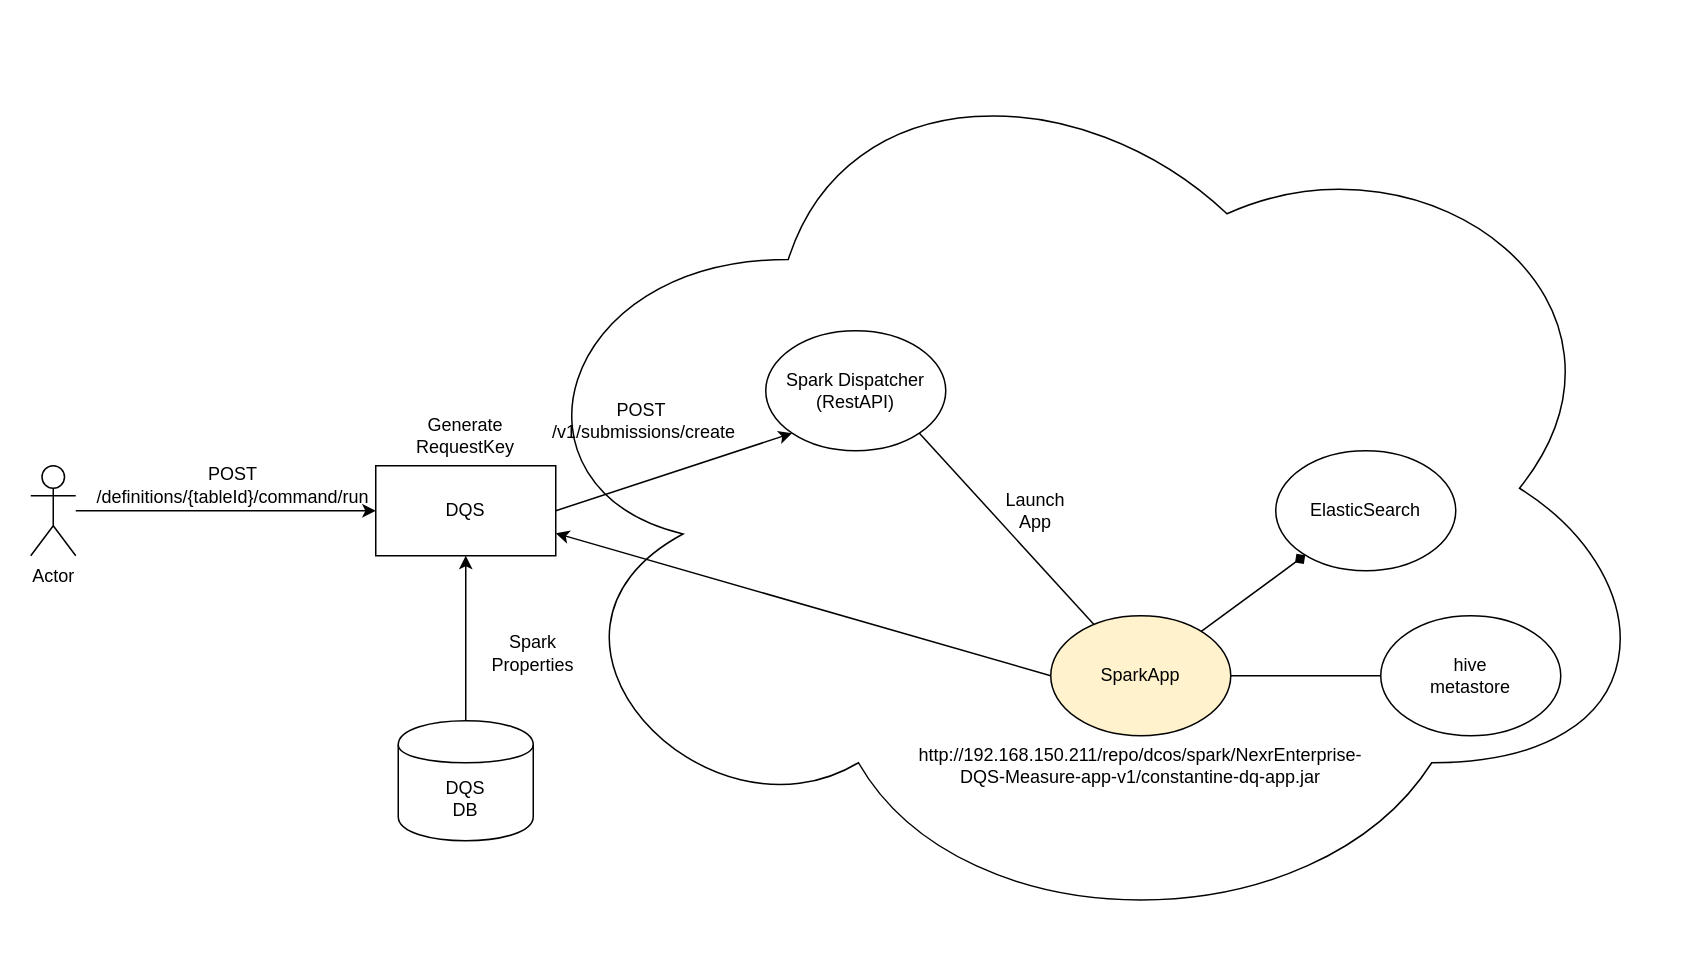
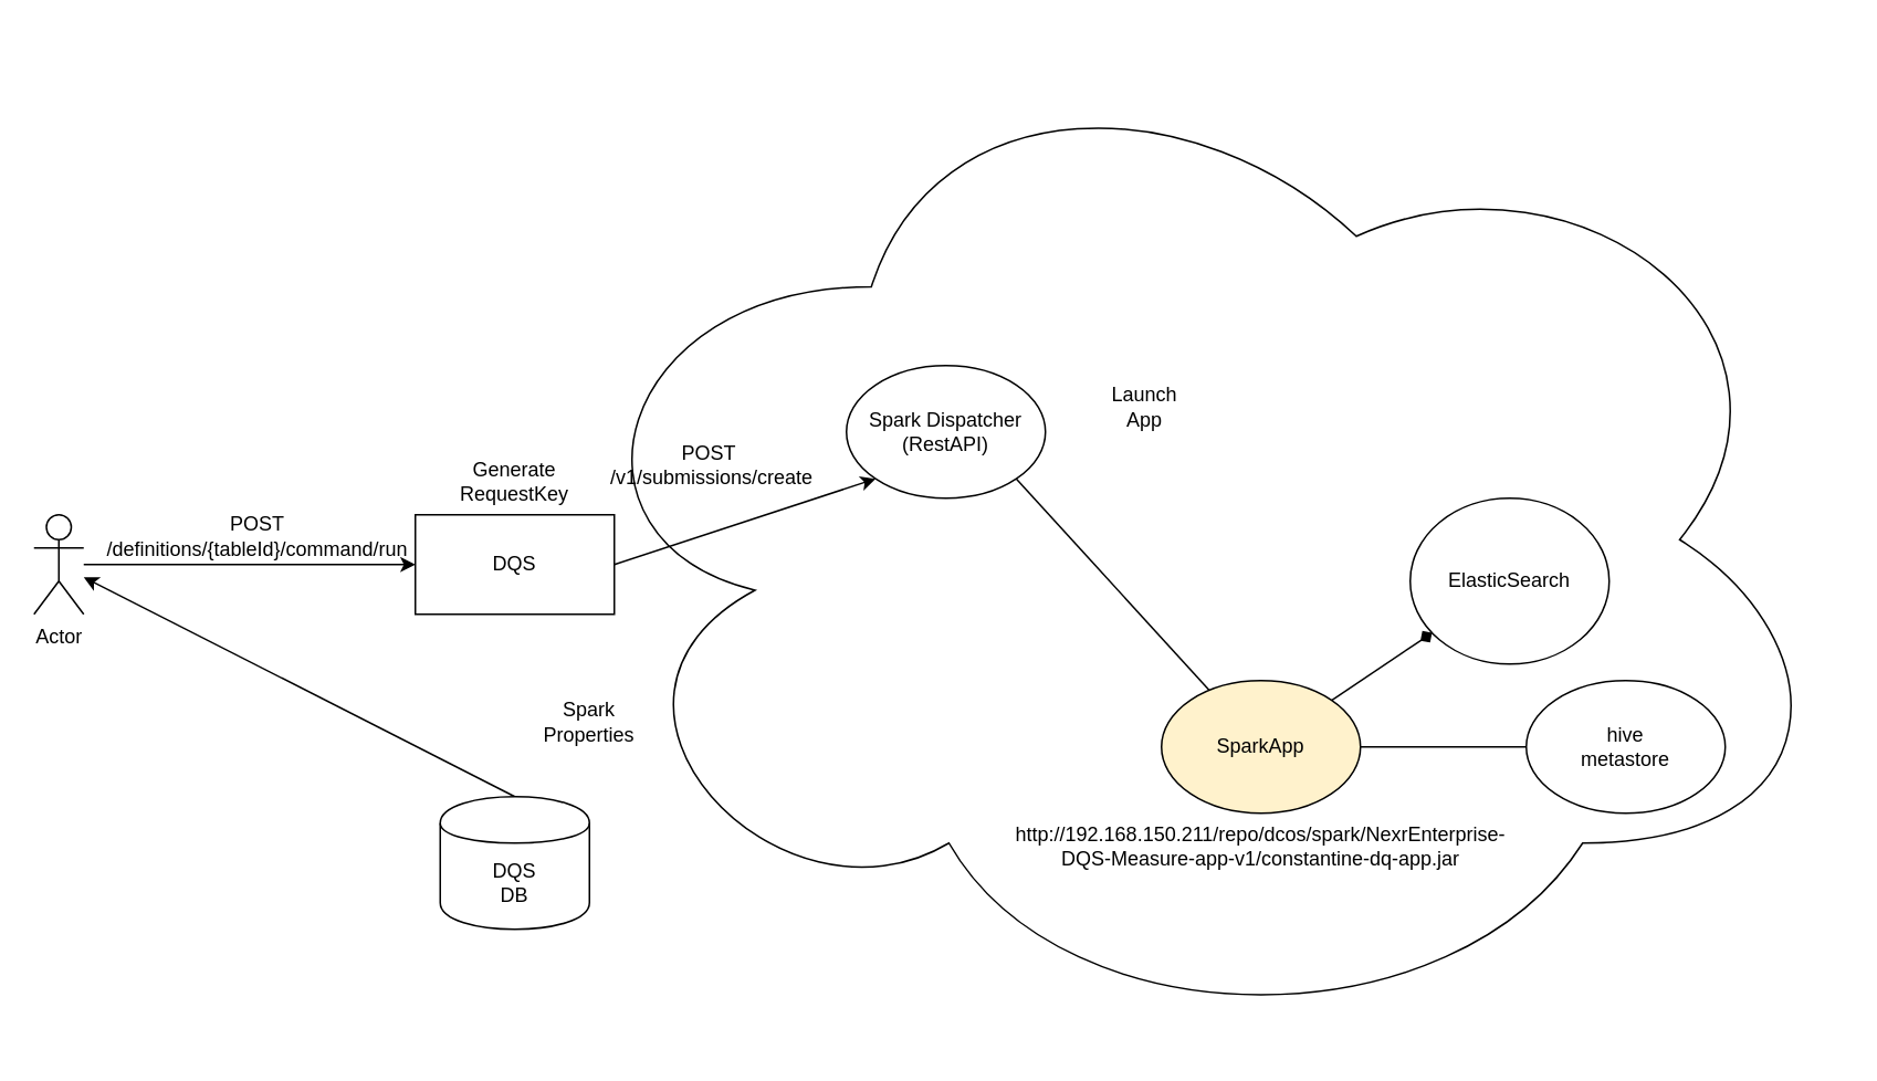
- <mxCell id="15" value="Launch App" style="text;html=1;strokeColor=none;fillColor=none;align=center;verticalAlign=middle;whiteSpace=wrap;rounded=0;" parent="1" vertex="1"><mxGeometry x="670" y="330" width="40" height="20" as="geometry" /></mxCell>
+ <mxCell id="15" value="Launch App" style="text;html=1;strokeColor=none;fillColor=none;align=center;verticalAlign=middle;whiteSpace=wrap;rounded=0;" parent="1" vertex="1"><mxGeometry x="670" y="235" width="40" height="20" as="geometry" /></mxCell>
- <mxCell id="16" value="ElasticSearch" style="ellipse;whiteSpace=wrap;html=1;" parent="1" vertex="1"><mxGeometry x="850" y="300" width="120" height="80" as="geometry" /></mxCell>
+ <mxCell id="16" value="ElasticSearch" style="ellipse;whiteSpace=wrap;html=1;" parent="1" vertex="1"><mxGeometry x="850" y="300" width="120" height="100" as="geometry" /></mxCell>
- <mxCell id="22" value="" style="endArrow=classic;html=1;entryX=1;entryY=0.75;entryDx=0;entryDy=0;exitX=0;exitY=0.5;exitDx=0;exitDy=0;" edge="1" parent="1" source="13" target="5"><mxGeometry width="50" height="50" relative="1" as="geometry"><mxPoint x="630" y="670" as="sourcePoint" /><mxPoint x="680" y="620" as="targetPoint" /></mxGeometry></mxCell>
- <mxCell id="7" value="" style="endArrow=classic;html=1;entryX=0.5;entryY=1;entryDx=0;entryDy=0;exitX=0.5;exitY=0;exitDx=0;exitDy=0;" parent="1" source="8" target="5" edge="1"><mxGeometry width="50" height="50" relative="1" as="geometry"><mxPoint x="330" y="450" as="sourcePoint" /><mxPoint x="350" y="430" as="targetPoint" /></mxGeometry></mxCell>
+ <mxCell id="7" value="" style="endArrow=classic;html=1;exitX=0.5;exitY=0;exitDx=0;exitDy=0;" parent="1" source="8" target="3" edge="1"><mxGeometry width="50" height="50" relative="1" as="geometry"><mxPoint x="330" y="450" as="sourcePoint" /><mxPoint x="350" y="430" as="targetPoint" /></mxGeometry></mxCell>
